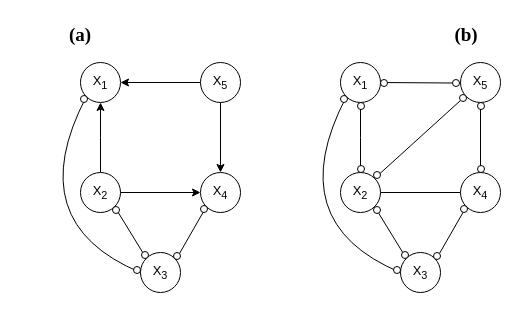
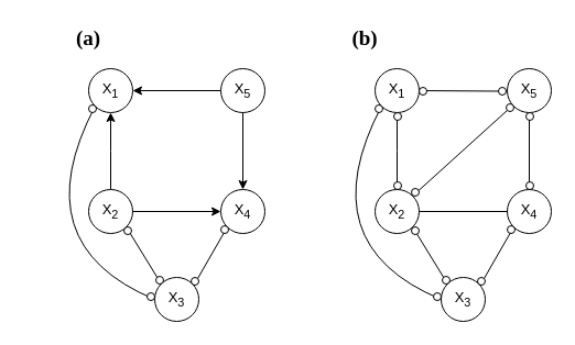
- <mxCell id="15" value="&lt;b&gt;&lt;font face=&quot;Times New Roman&quot; style=&quot;font-size: 19px;&quot;&gt;(b)&lt;/font&gt;&lt;/b&gt;" style="text;html=1;strokeColor=none;fillColor=none;align=center;verticalAlign=middle;whiteSpace=wrap;rounded=0;fontSize=17;" vertex="1" parent="1"><mxGeometry x="435.5" y="20" width="60" height="30" as="geometry" /></mxCell>
+ <mxCell id="15" value="&lt;b&gt;&lt;font face=&quot;Times New Roman&quot; style=&quot;font-size: 19px;&quot;&gt;(b)&lt;/font&gt;&lt;/b&gt;" style="text;html=1;strokeColor=none;fillColor=none;align=center;verticalAlign=middle;whiteSpace=wrap;rounded=0;fontSize=17;" vertex="1" parent="1"><mxGeometry x="300.5" y="20" width="60" height="30" as="geometry" /></mxCell>
